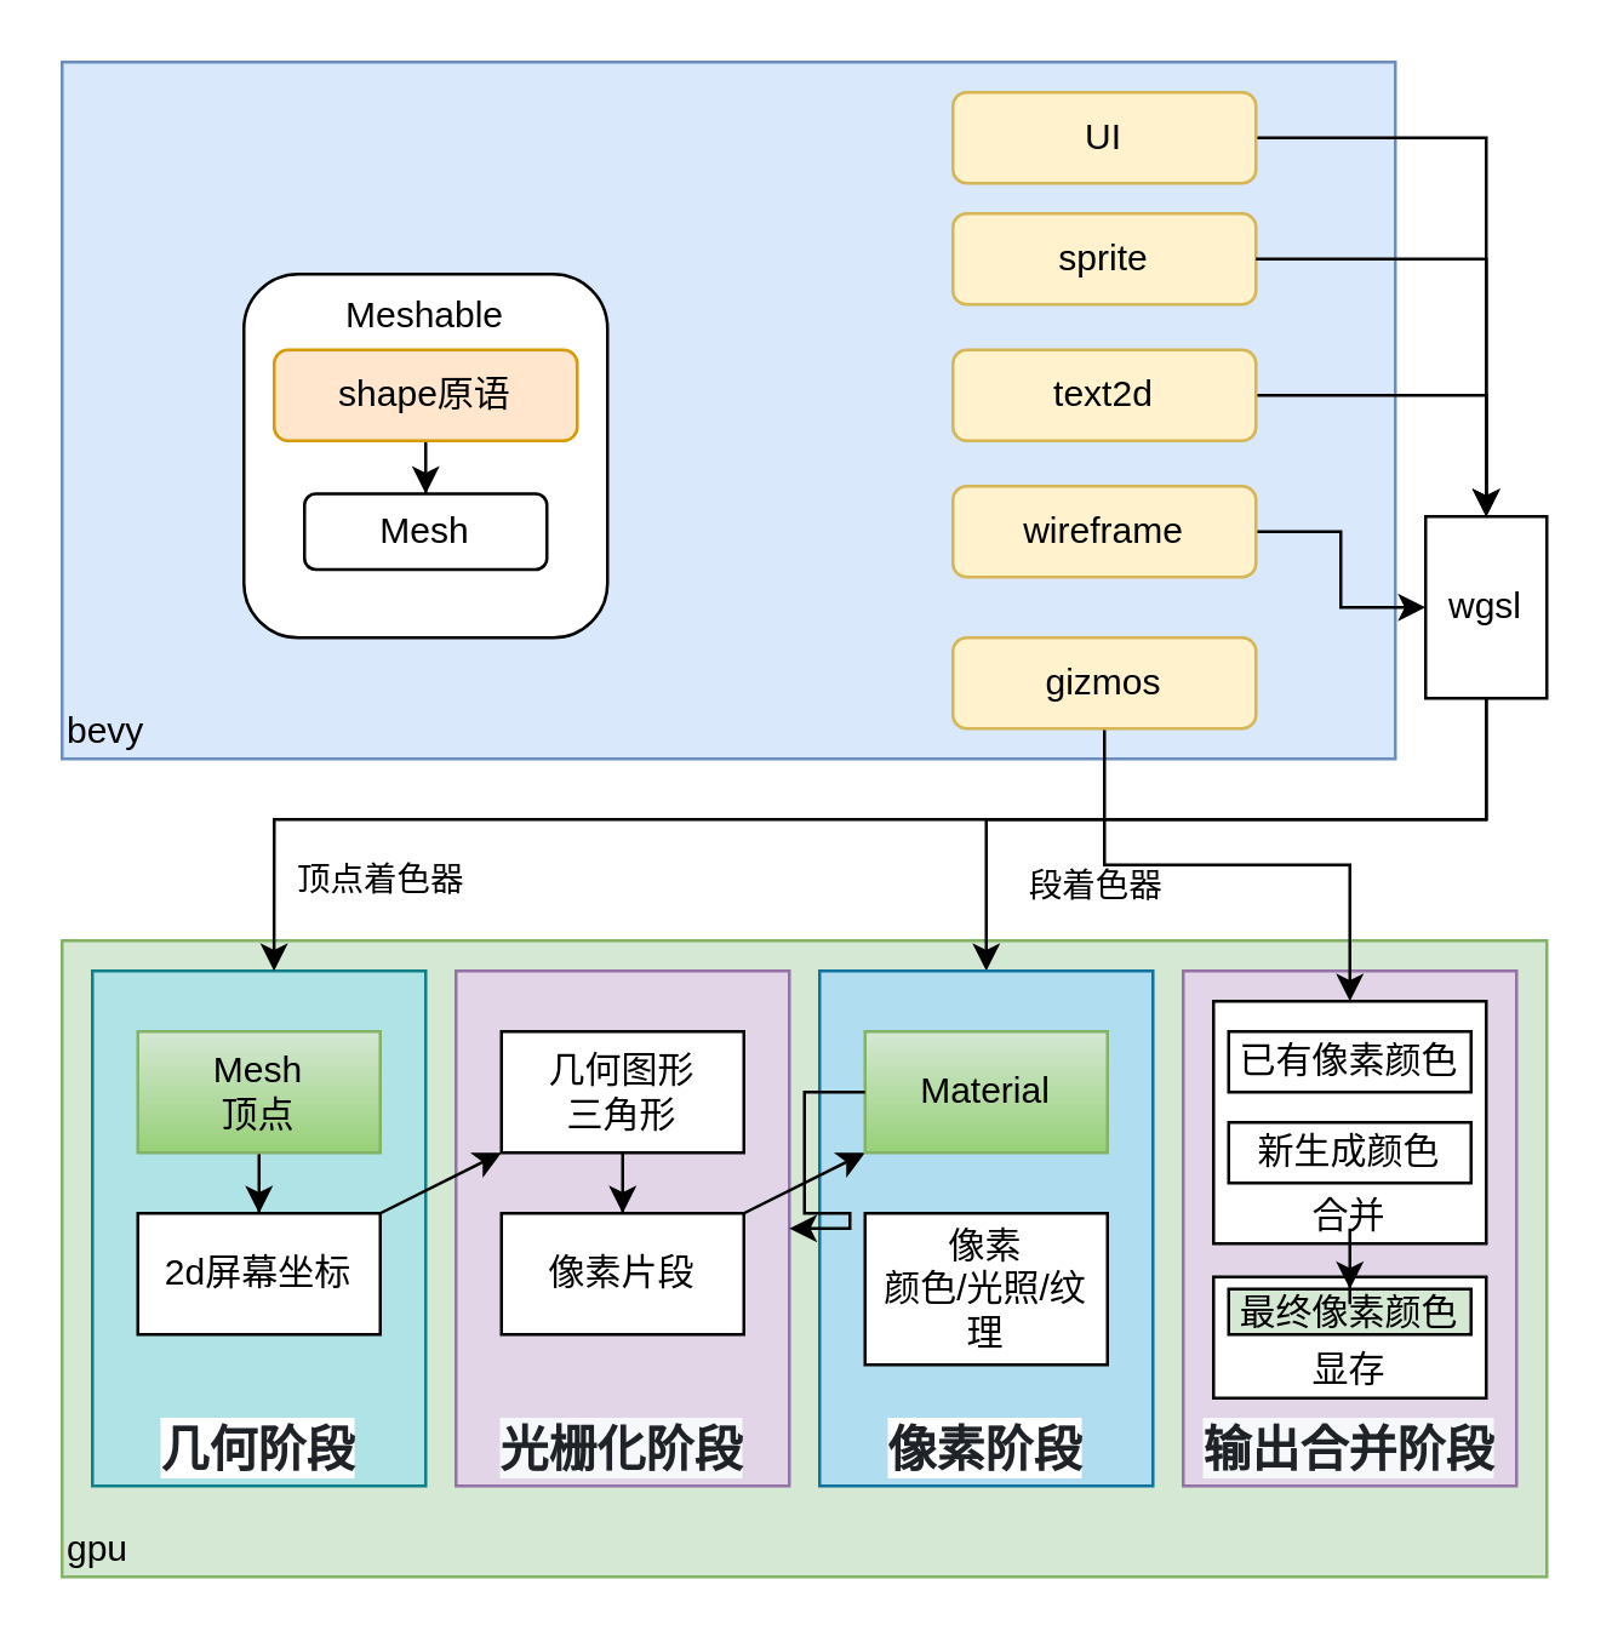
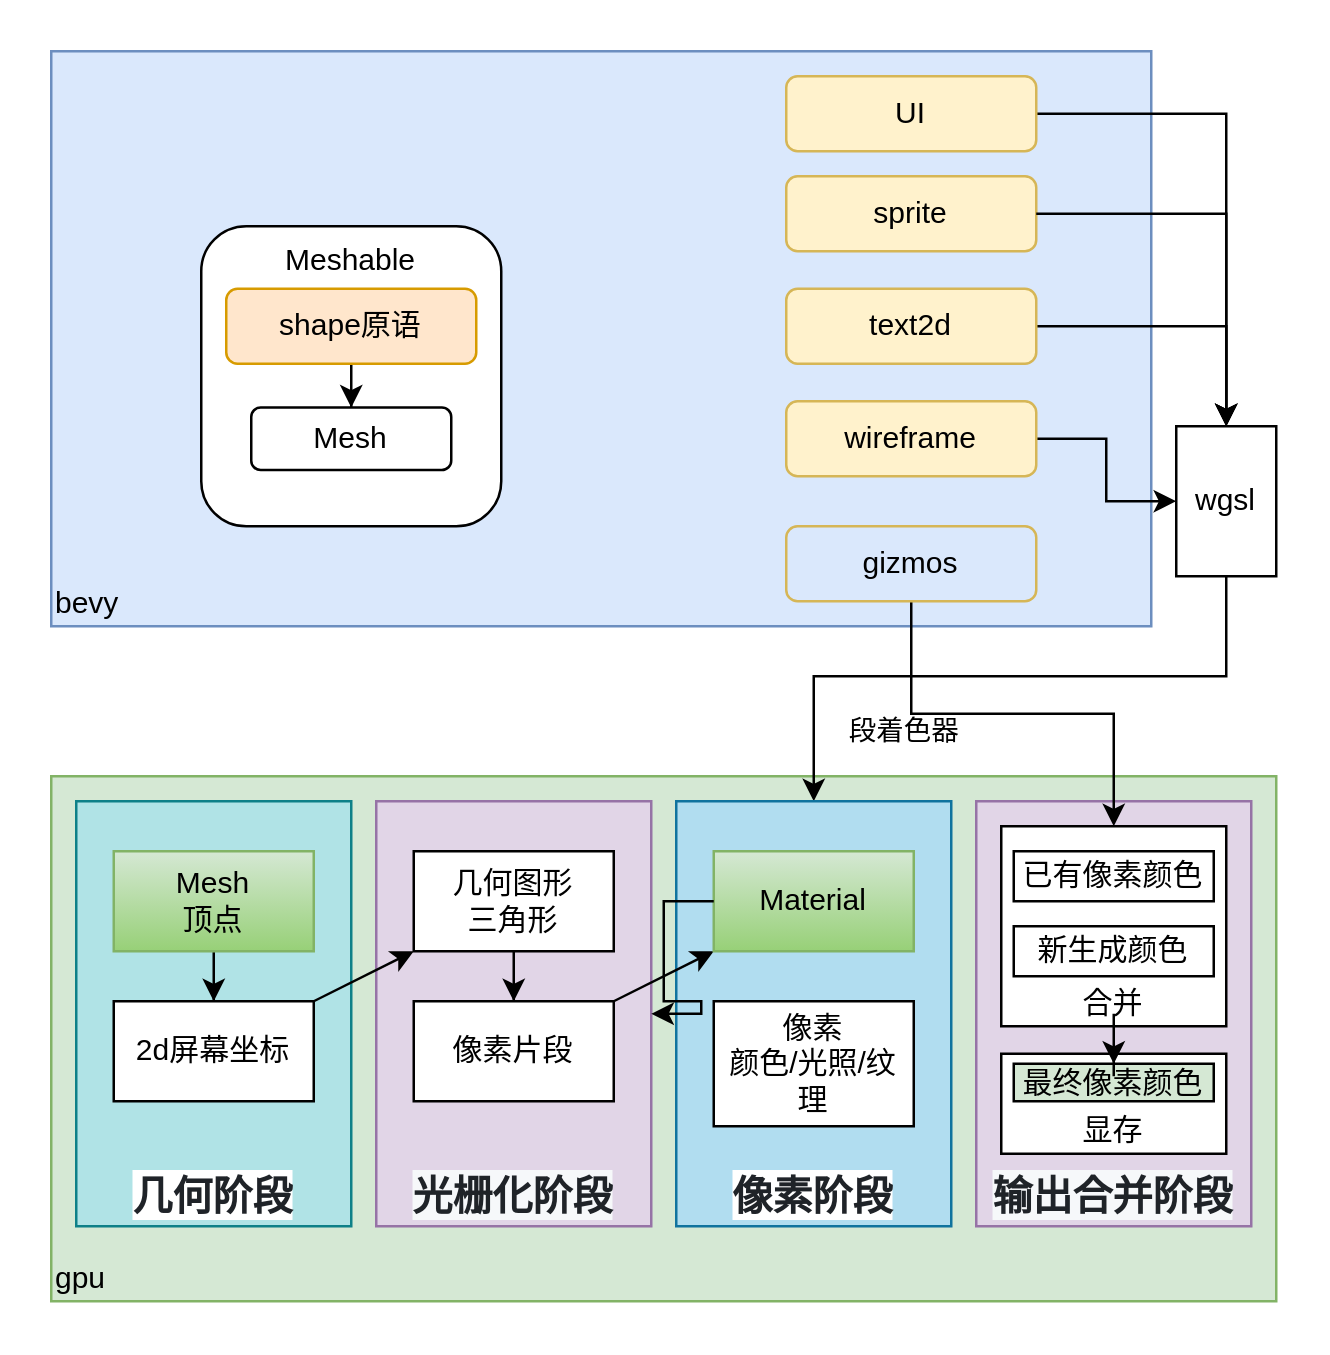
- <mxCell id="40" value="gizmos" style="rounded=1;whiteSpace=wrap;html=1;fillColor=#fff2cc;strokeColor=#d6b656;" vertex="1" parent="1"><mxGeometry x="314" y="210" width="100" height="30" as="geometry" /></mxCell>
+ <mxCell id="40" value="gizmos" style="rounded=1;whiteSpace=wrap;html=1;fillColor=#dae8fc;strokeColor=#d6b656;" vertex="1" parent="1"><mxGeometry x="314" y="210" width="100" height="30" as="geometry" /></mxCell>
- <mxCell id="34" style="edgeStyle=orthogonalEdgeStyle;rounded=0;orthogonalLoop=1;jettySize=auto;html=1;entryX=0.545;entryY=0;entryDx=0;entryDy=0;entryPerimeter=0;" edge="1" parent="1" source="41" target="15"><mxGeometry relative="1" as="geometry"><mxPoint x="605.034" y="195" as="sourcePoint" /><Array as="points"><mxPoint x="490" y="270" /><mxPoint x="90" y="270" /></Array></mxGeometry></mxCell>
- <mxCell id="35" value="顶点着色器" style="edgeLabel;html=1;align=center;verticalAlign=middle;resizable=0;points=[];" vertex="1" connectable="0" parent="34"><mxGeometry x="0.841" y="-1" relative="1" as="geometry"><mxPoint x="36" y="9" as="offset" /></mxGeometry></mxCell>
